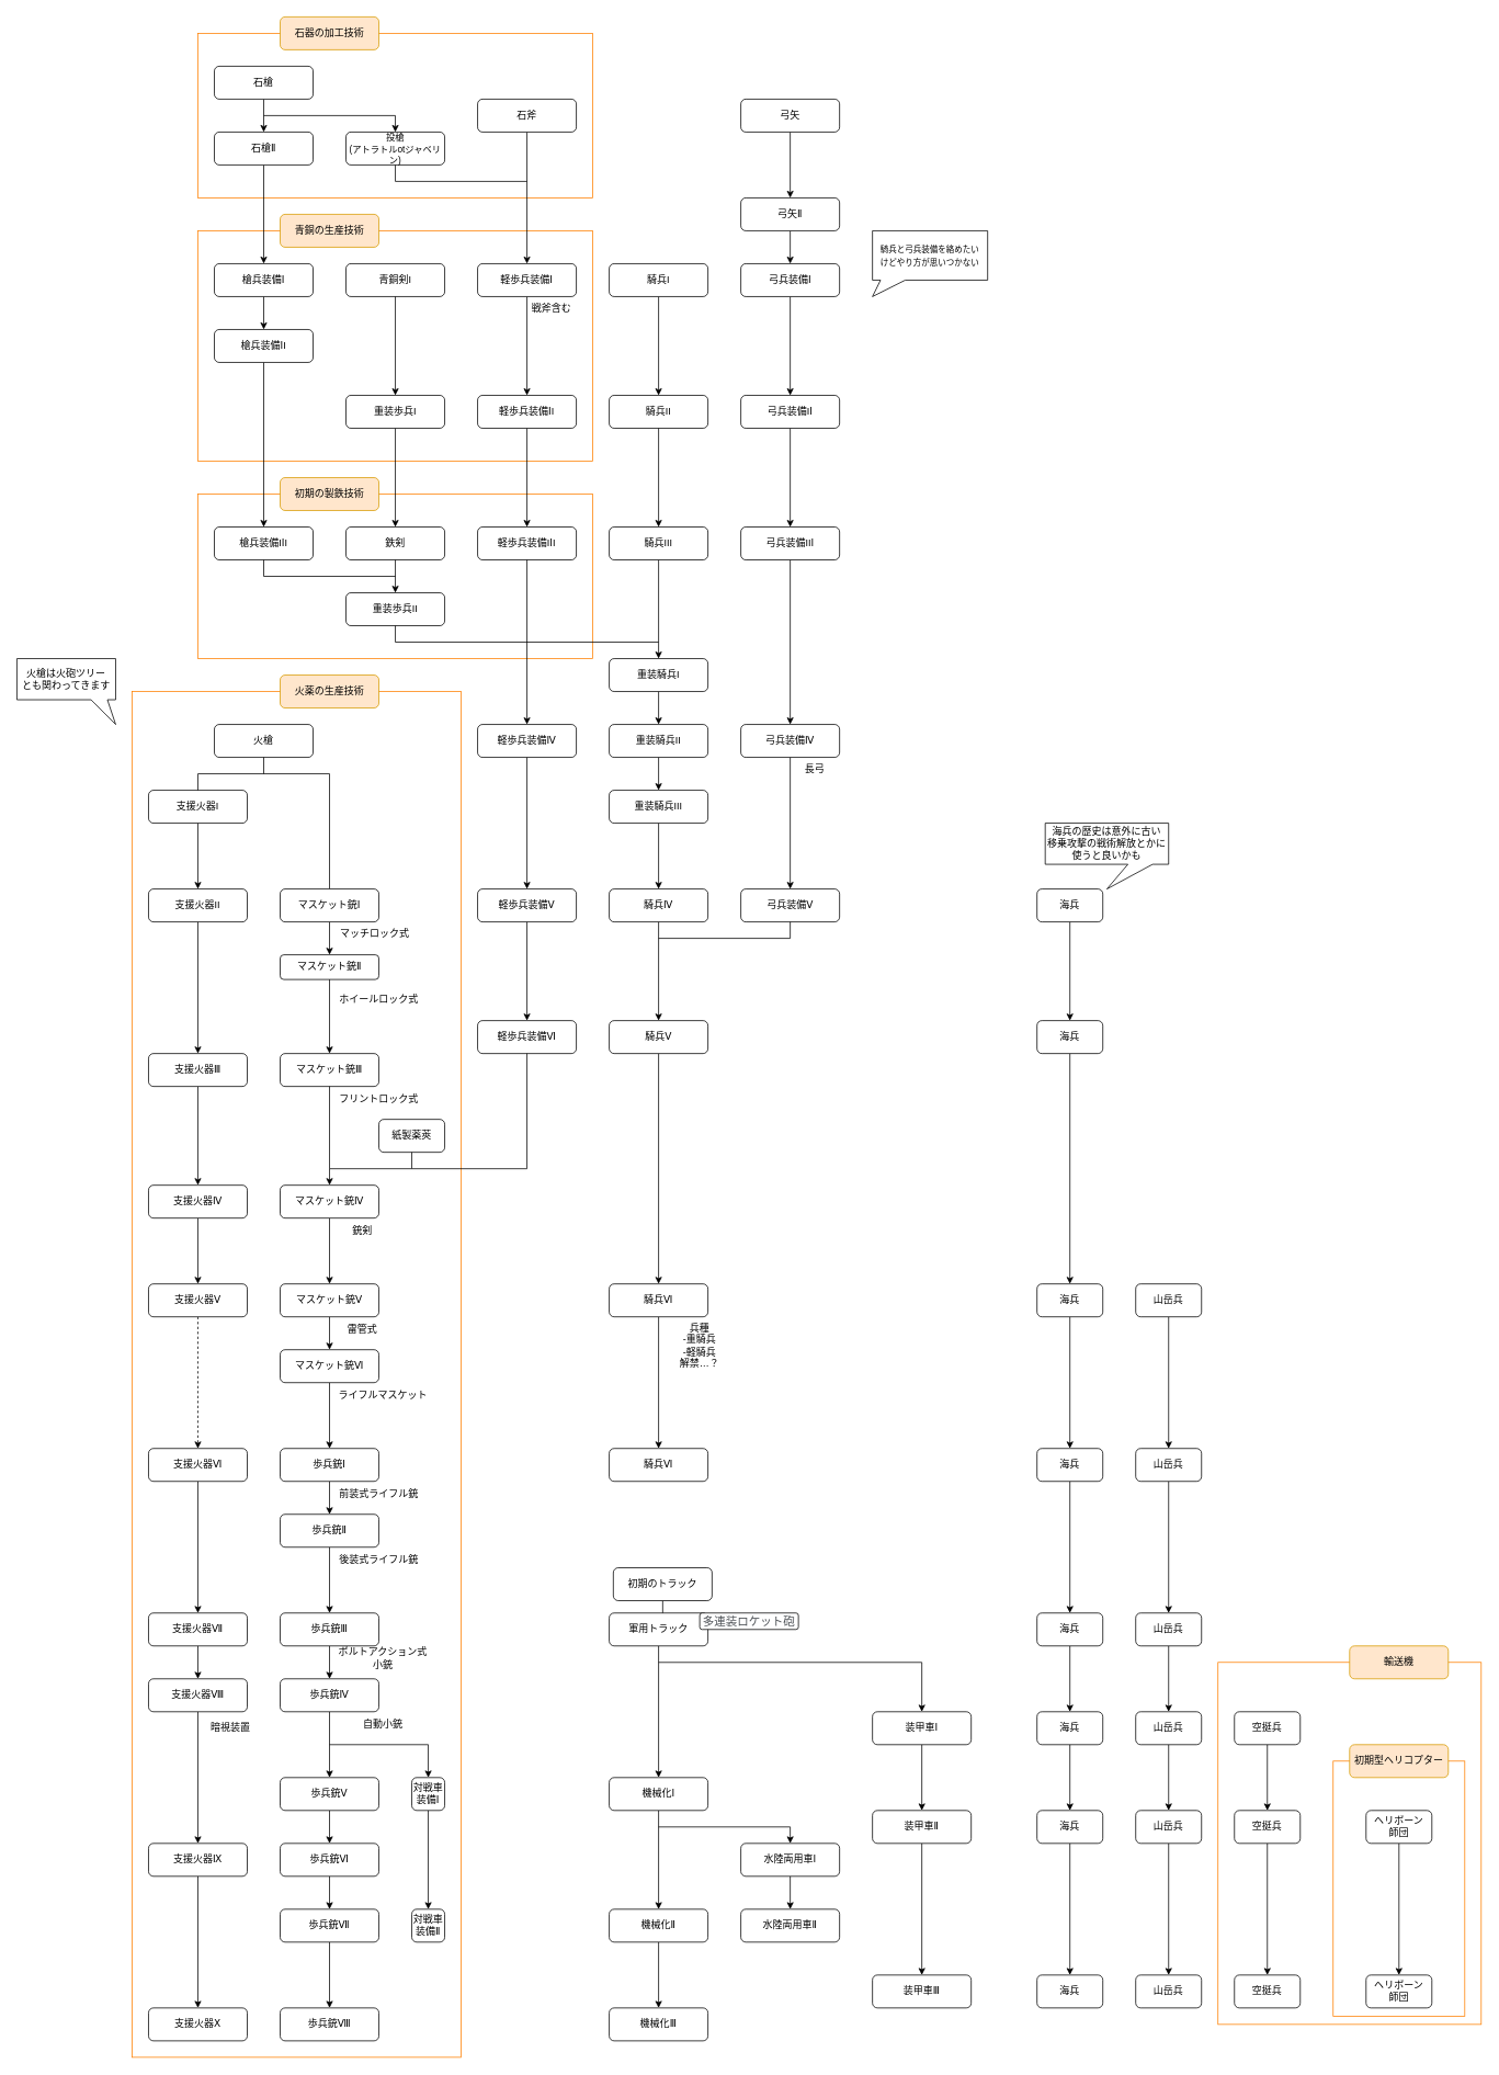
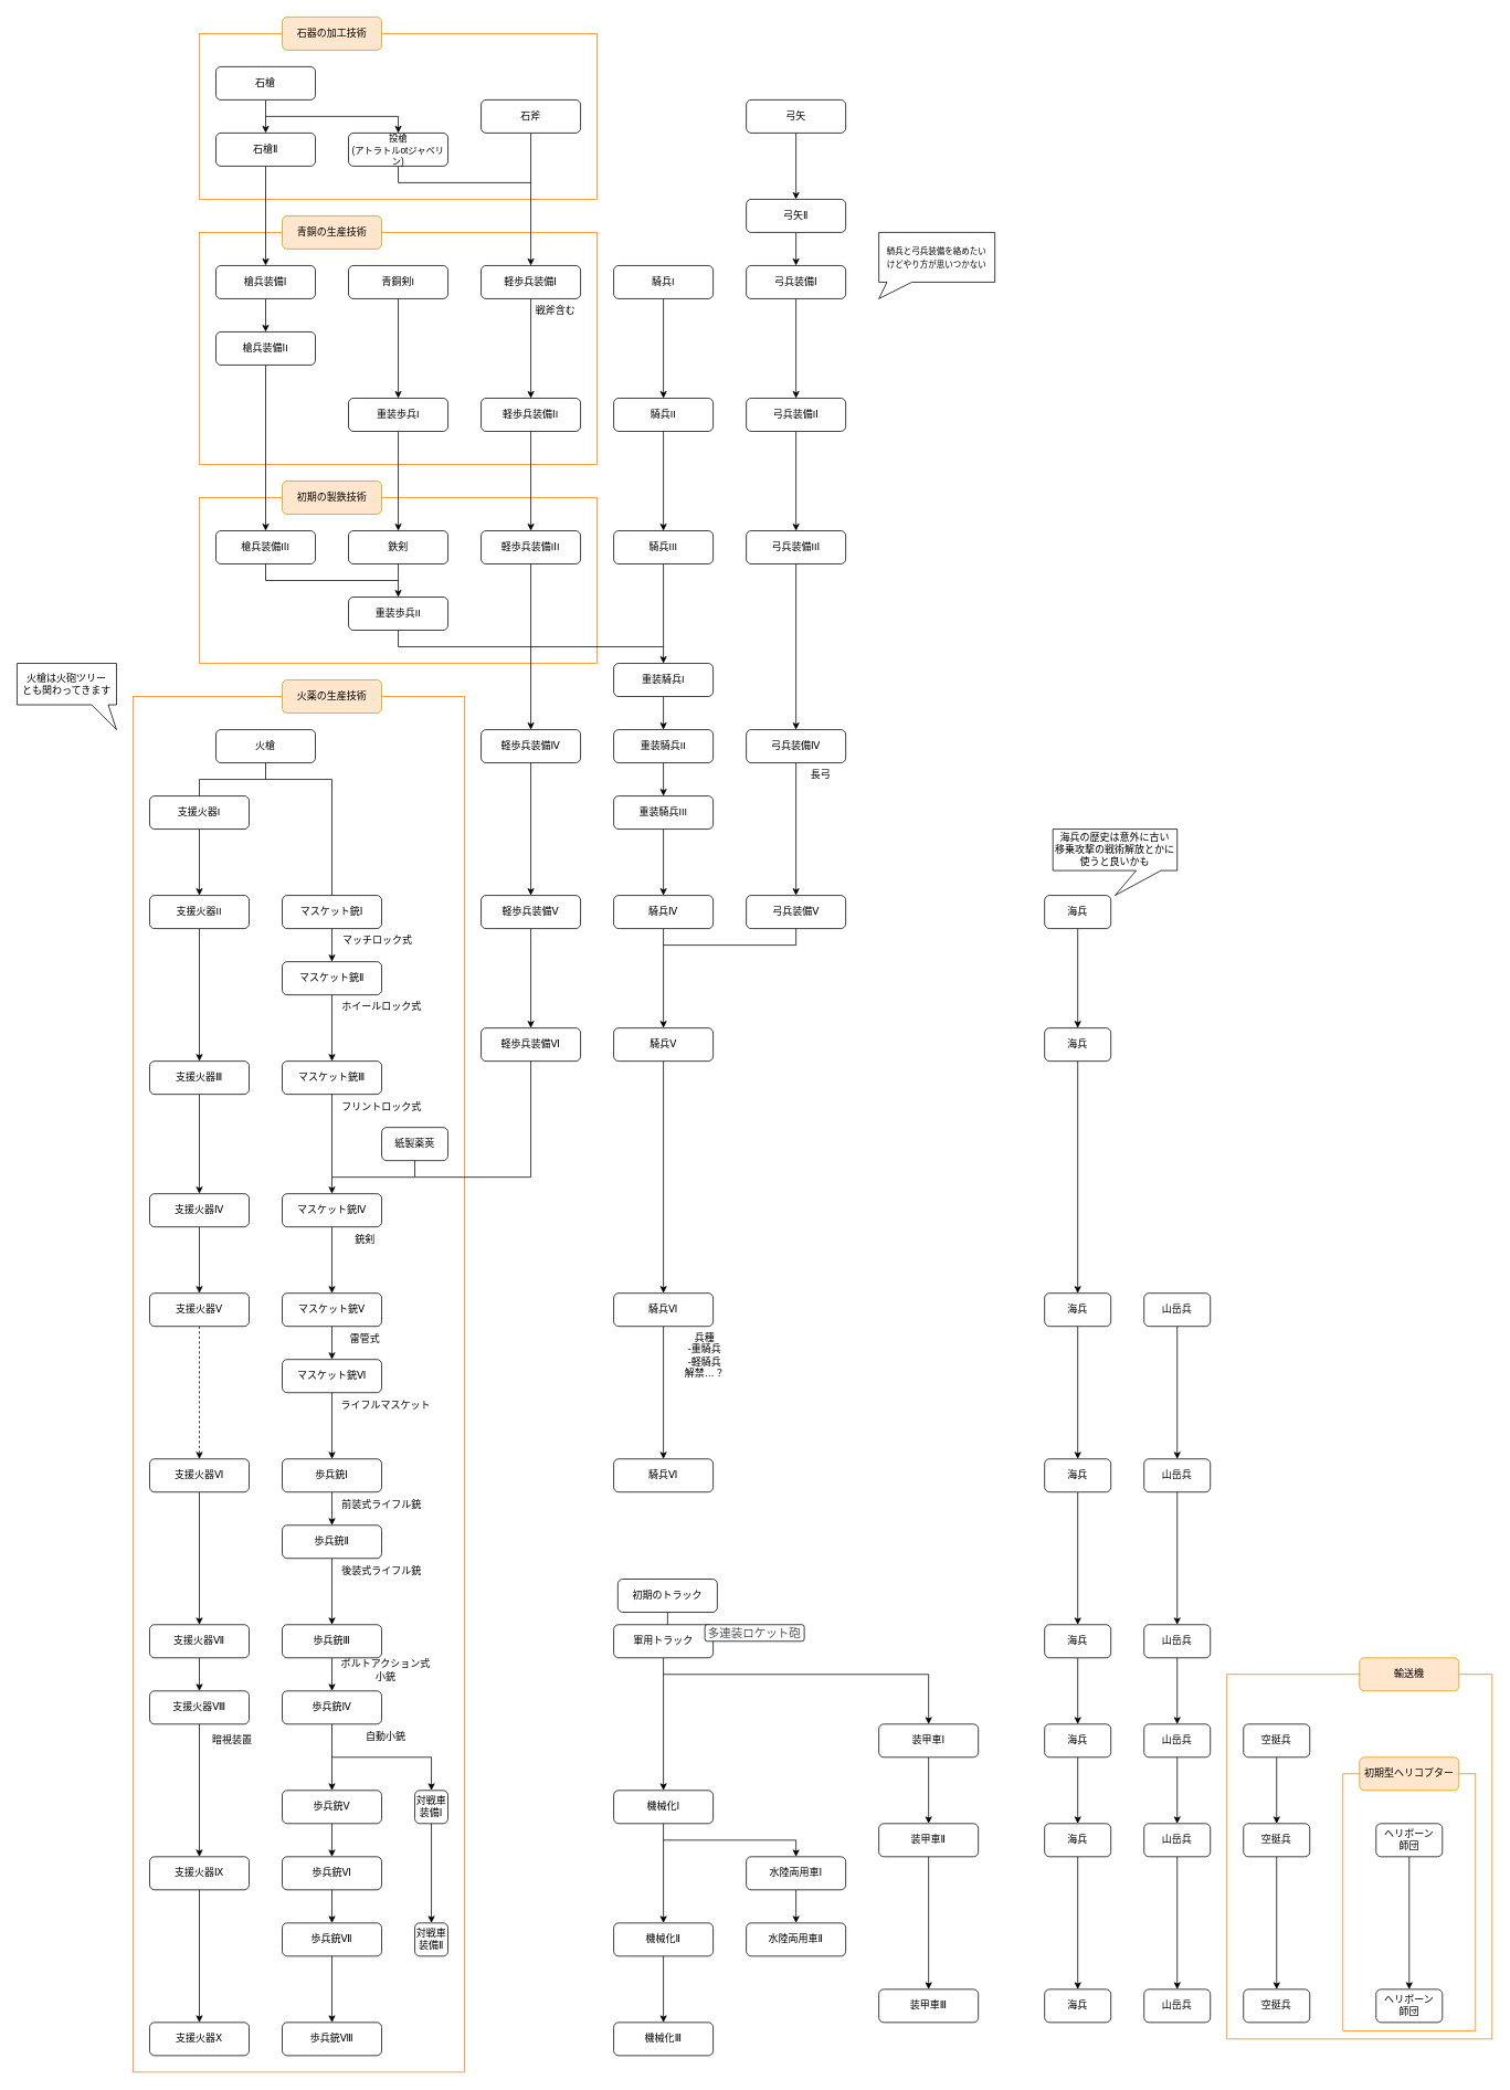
- <mxCell id="83" value="&lt;div&gt;マスケット銃Ⅱ&lt;/div&gt;" style="rounded=1;whiteSpace=wrap;html=1;" vertex="1" parent="1"><mxGeometry x="340" y="1160" width="120" height="30" as="geometry" /></mxCell>
+ <mxCell id="83" value="&lt;div&gt;マスケット銃Ⅱ&lt;/div&gt;" style="rounded=1;whiteSpace=wrap;html=1;" vertex="1" parent="1"><mxGeometry x="340" y="1160" width="120" height="40" as="geometry" /></mxCell>
